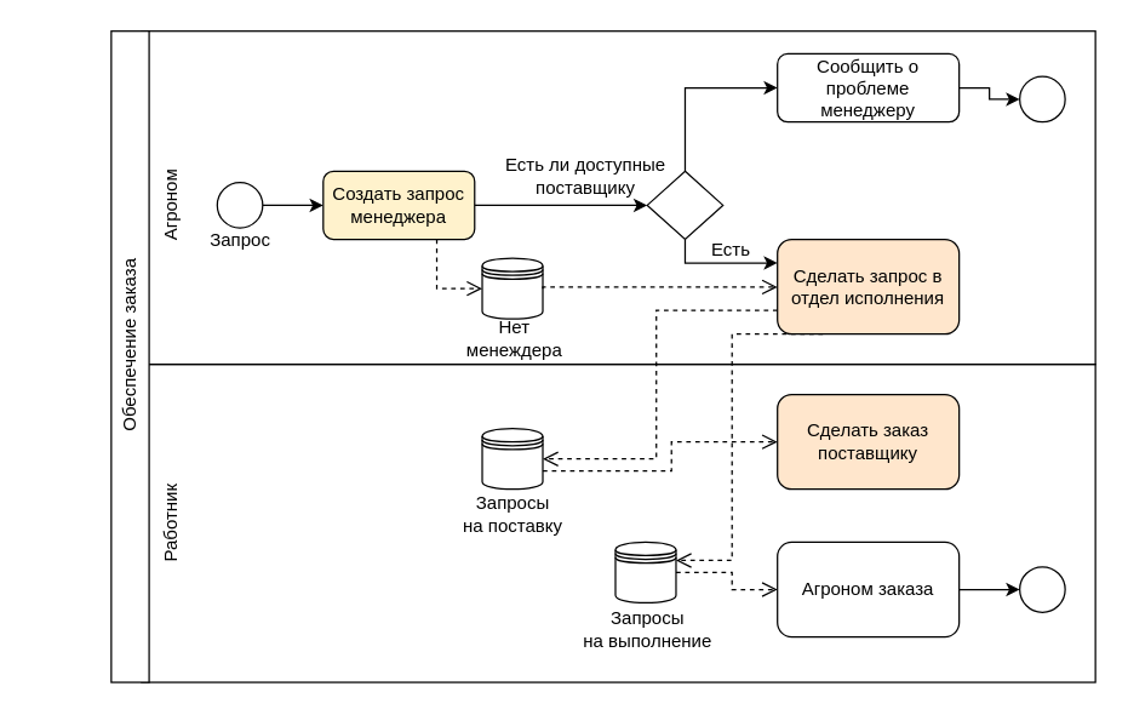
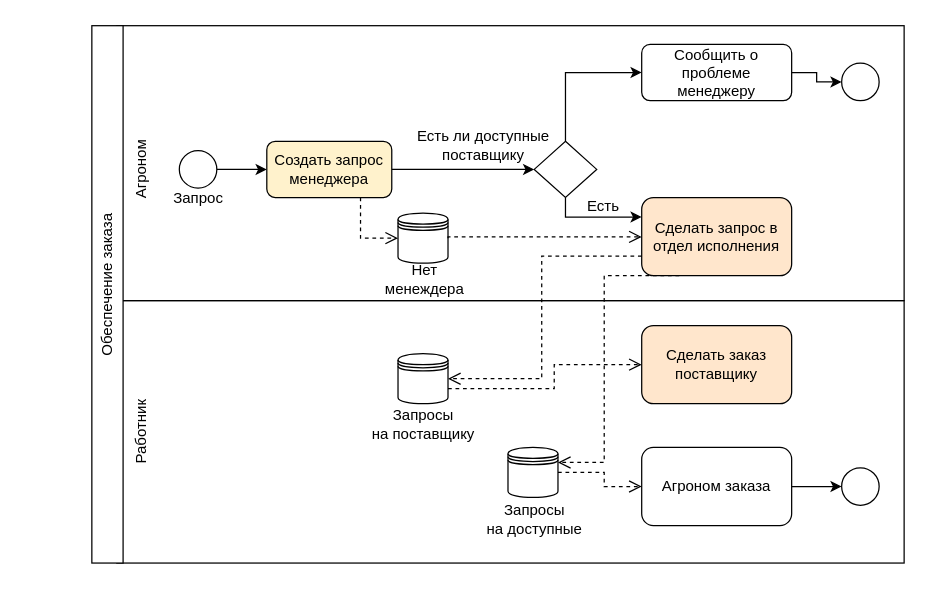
- <mxCell id="22" value="Запросы&lt;br&gt;на поставку" style="text;html=1;align=center;verticalAlign=middle;resizable=0;points=[];autosize=1;strokeColor=none;fillColor=none;" vertex="1" parent="1"><mxGeometry x="293" y="318.5" width="90" height="40" as="geometry" /></mxCell>
+ <mxCell id="22" value="Запросы&lt;br&gt;на поставщику" style="text;html=1;align=center;verticalAlign=middle;resizable=0;points=[];autosize=1;strokeColor=none;fillColor=none;" vertex="1" parent="1"><mxGeometry x="293" y="318.5" width="90" height="40" as="geometry" /></mxCell>
- <mxCell id="31" value="Запросы&lt;br&gt;на выполнение" style="text;html=1;align=center;verticalAlign=middle;resizable=0;points=[];autosize=1;strokeColor=none;fillColor=none;" vertex="1" parent="1"><mxGeometry x="372" y="394.5" width="110" height="40" as="geometry" /></mxCell>
+ <mxCell id="31" value="Запросы&lt;br&gt;на доступные" style="text;html=1;align=center;verticalAlign=middle;resizable=0;points=[];autosize=1;strokeColor=none;fillColor=none;" vertex="1" parent="1"><mxGeometry x="372" y="394.5" width="110" height="40" as="geometry" /></mxCell>
